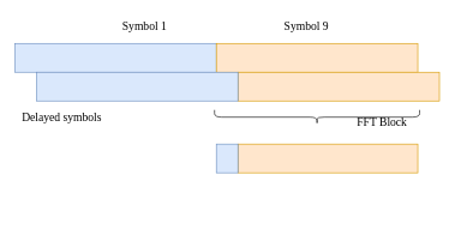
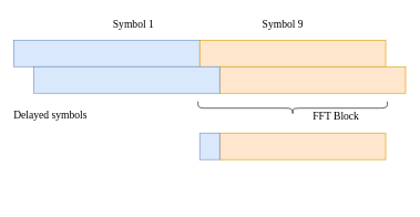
- <mxCell id="12" value="&lt;font style=&quot;font-size: 16px;&quot; face=&quot;LM Sans&quot;&gt;Delayed symbols&lt;/font&gt;" style="text;html=1;align=center;verticalAlign=middle;resizable=0;points=[];autosize=1;strokeColor=none;fillColor=none;" vertex="1" parent="1"><mxGeometry x="20" y="147.5" width="130" height="30" as="geometry" /></mxCell>
+ <mxCell id="12" value="&lt;font style=&quot;font-size: 16px;&quot; face=&quot;LM Sans&quot;&gt;Delayed symbols&lt;/font&gt;" style="text;html=1;align=center;verticalAlign=middle;resizable=0;points=[];autosize=1;strokeColor=none;fillColor=none;" vertex="1" parent="1"><mxGeometry x="10" y="157.5" width="130" height="30" as="geometry" /></mxCell>
- <mxCell id="7" value="&lt;font face=&quot;LM Sans&quot; style=&quot;font-size: 16px;&quot;&gt;FFT Block&lt;/font&gt;" style="text;html=1;align=center;verticalAlign=middle;resizable=0;points=[];autosize=1;strokeColor=none;fillColor=none;" vertex="1" parent="1"><mxGeometry x="485" y="155" width="90" height="30" as="geometry" /></mxCell>
+ <mxCell id="7" value="&lt;font face=&quot;LM Sans&quot; style=&quot;font-size: 16px;&quot;&gt;FFT Block&lt;/font&gt;" style="text;html=1;align=center;verticalAlign=middle;resizable=0;points=[];autosize=1;strokeColor=none;fillColor=none;" vertex="1" parent="1"><mxGeometry x="460" y="160" width="90" height="30" as="geometry" /></mxCell>
